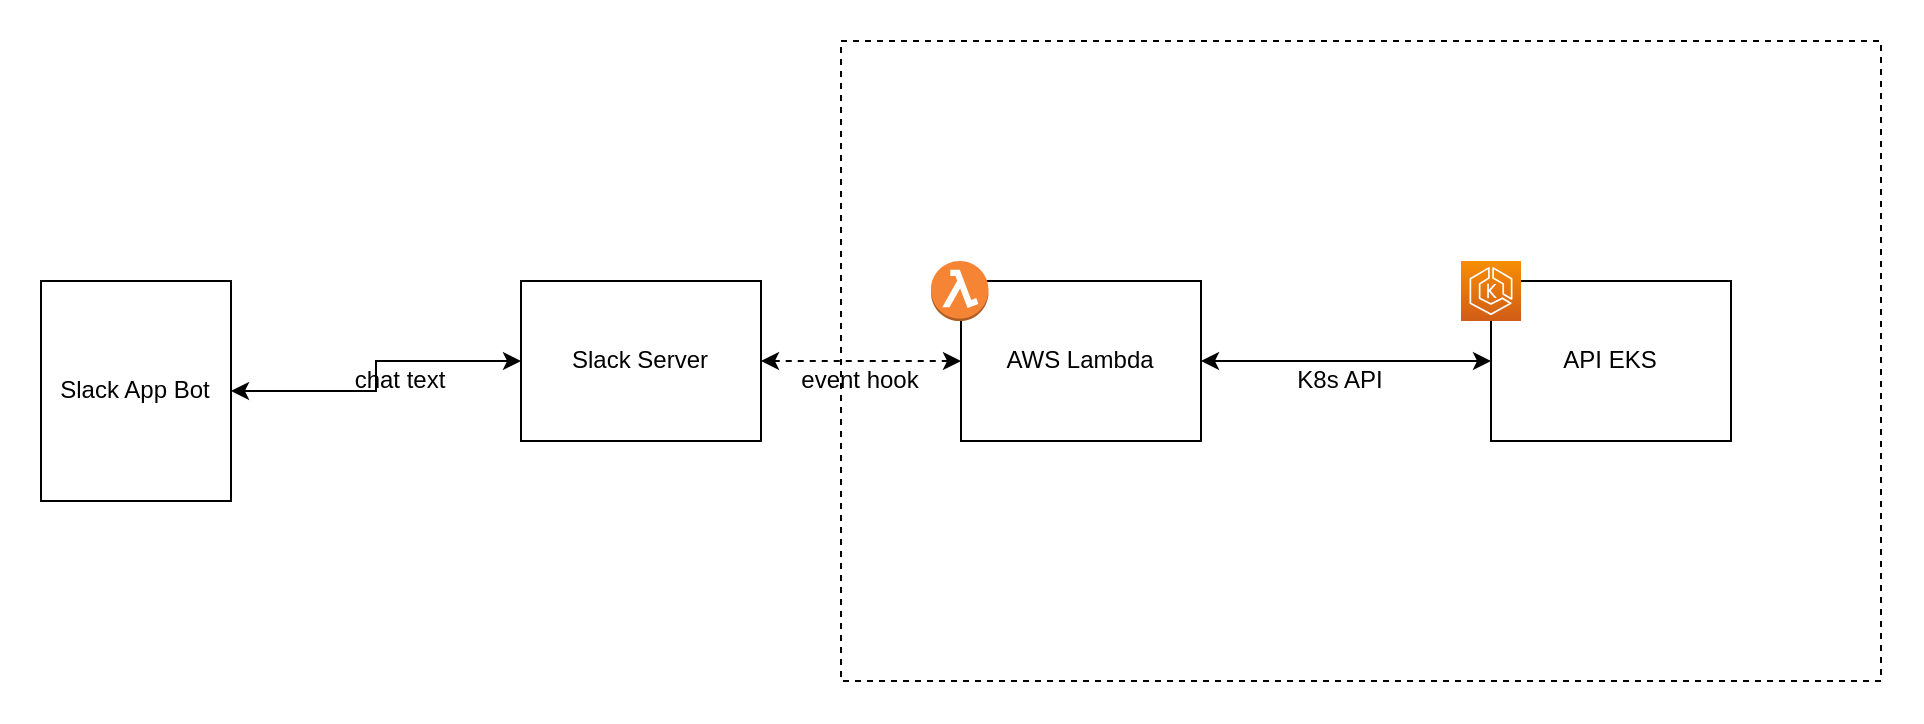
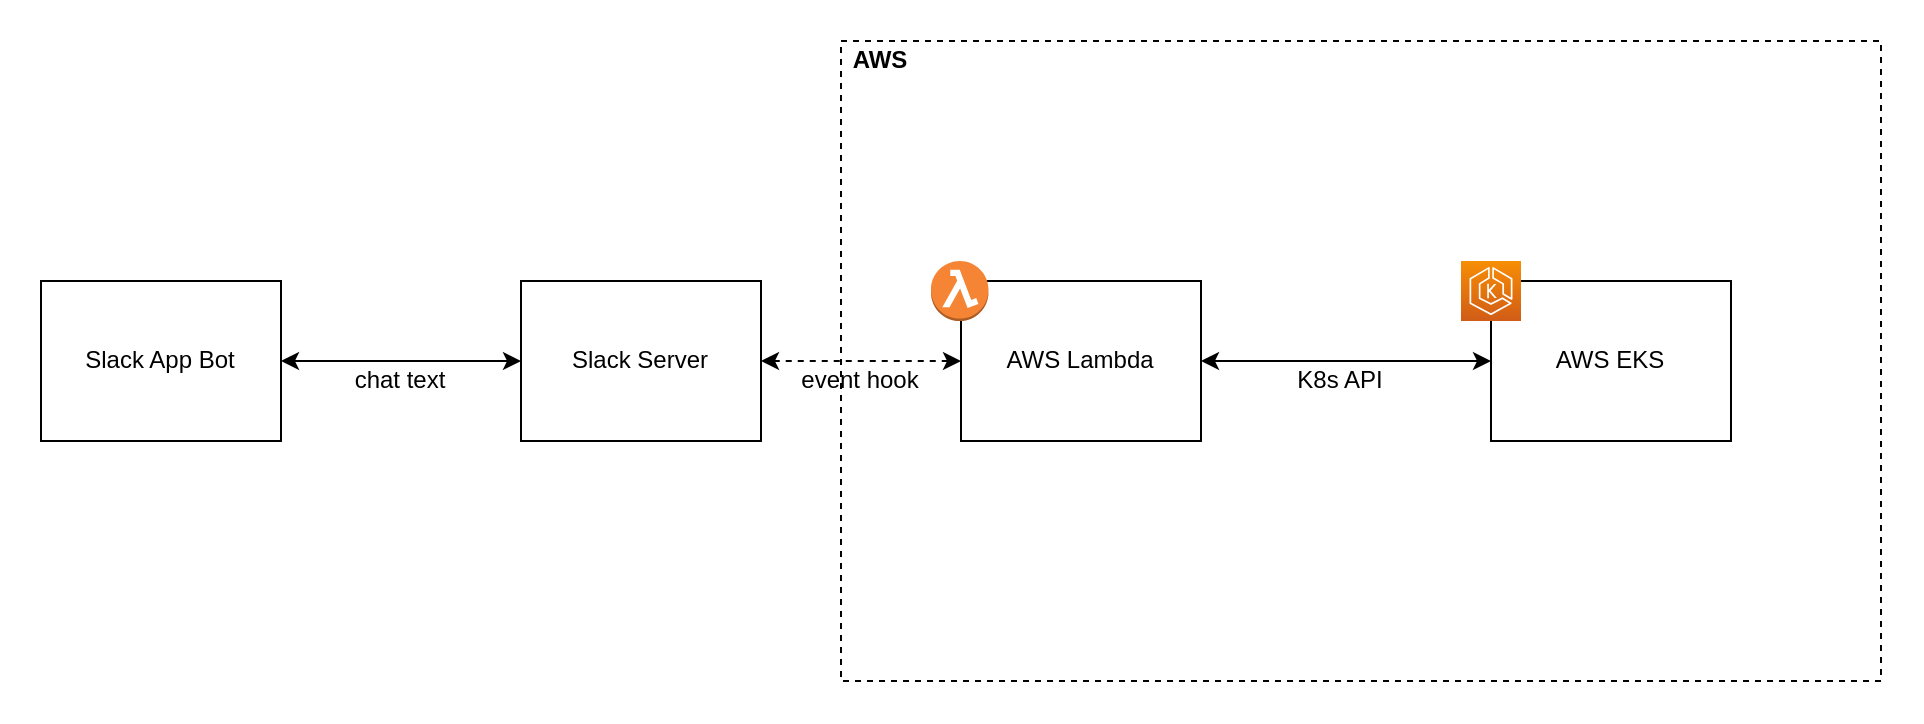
+ <mxCell id="9" value="AWS" style="text;html=1;strokeColor=none;fillColor=none;align=center;verticalAlign=middle;whiteSpace=wrap;rounded=0;dashed=1;fontStyle=1" vertex="1" parent="1"><mxGeometry x="420" width="40" height="20" as="geometry" y="20" /></mxCell>
- <mxCell id="11" value="API EKS" style="rounded=0;whiteSpace=wrap;html=1;" vertex="1" parent="1"><mxGeometry x="745" y="140" width="120" height="80" as="geometry" /></mxCell>
+ <mxCell id="11" value="AWS EKS" style="rounded=0;whiteSpace=wrap;html=1;" vertex="1" parent="1"><mxGeometry x="745" y="140" width="120" height="80" as="geometry" /></mxCell>
- <mxCell id="4" value="Slack App Bot" style="rounded=0;whiteSpace=wrap;html=1;" vertex="1" parent="1"><mxGeometry x="20" y="140" width="95" height="110" as="geometry" /></mxCell>
+ <mxCell id="4" value="Slack App Bot" style="rounded=0;whiteSpace=wrap;html=1;" vertex="1" parent="1"><mxGeometry x="20" y="140" width="120" height="80" as="geometry" /></mxCell>
